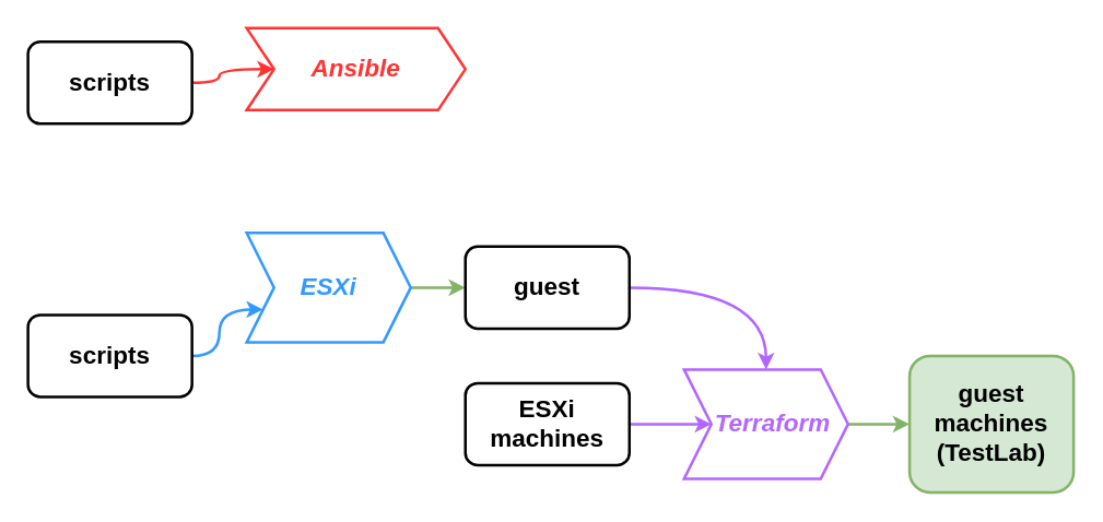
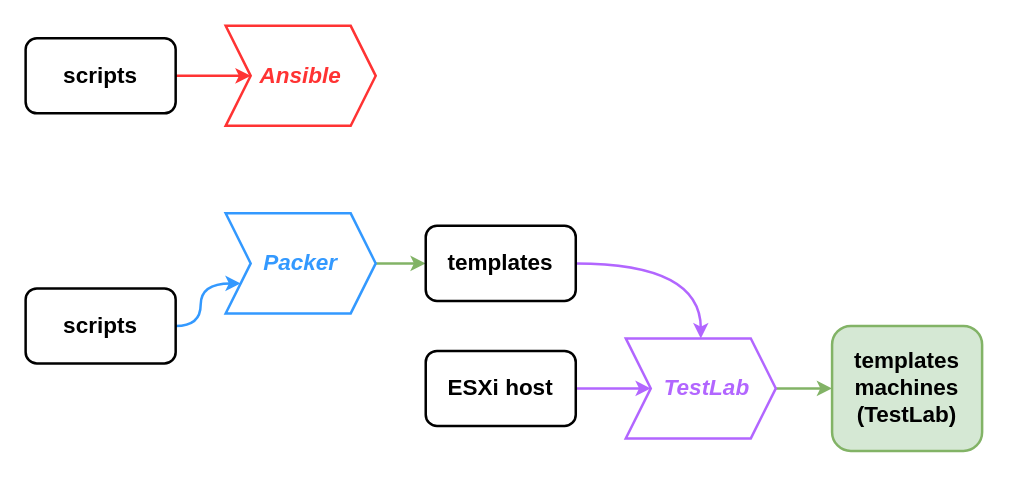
- <mxCell id="13" value="&lt;h2&gt;&lt;font color=&quot;#ff3333&quot;&gt;&lt;i&gt;Ansible&lt;/i&gt;&lt;/font&gt;&lt;/h2&gt;" style="shape=step;perimeter=stepPerimeter;whiteSpace=wrap;html=1;fixedSize=1;fontColor=#B266FF;strokeColor=#FF3333;strokeWidth=2;" parent="1" vertex="1"><mxGeometry x="180" y="20" width="160" height="60" as="geometry" /></mxCell>
+ <mxCell id="13" value="&lt;h2&gt;&lt;font color=&quot;#ff3333&quot;&gt;&lt;i&gt;Ansible&lt;/i&gt;&lt;/font&gt;&lt;/h2&gt;" style="shape=step;perimeter=stepPerimeter;whiteSpace=wrap;html=1;fixedSize=1;fontColor=#B266FF;strokeColor=#FF3333;strokeWidth=2;" parent="1" vertex="1"><mxGeometry x="180" y="20" width="120" height="80" as="geometry" /></mxCell>
- <mxCell id="5" value="&lt;h2&gt;&lt;font color=&quot;#3399ff&quot;&gt;&lt;i&gt;ESXi&lt;/i&gt;&lt;/font&gt;&lt;/h2&gt;" style="shape=step;perimeter=stepPerimeter;whiteSpace=wrap;html=1;fixedSize=1;strokeColor=#3399FF;strokeWidth=2;" parent="1" vertex="1"><mxGeometry x="180" y="170" width="120" height="80" as="geometry" /></mxCell>
+ <mxCell id="5" value="&lt;h2&gt;&lt;font color=&quot;#3399ff&quot;&gt;&lt;i&gt;Packer&lt;/i&gt;&lt;/font&gt;&lt;/h2&gt;" style="shape=step;perimeter=stepPerimeter;whiteSpace=wrap;html=1;fixedSize=1;strokeColor=#3399FF;strokeWidth=2;" parent="1" vertex="1"><mxGeometry x="180" y="170" width="120" height="80" as="geometry" /></mxCell>
- <mxCell id="7" value="&lt;h2&gt;guest&lt;/h2&gt;" style="rounded=1;whiteSpace=wrap;html=1;strokeWidth=2;" parent="1" vertex="1"><mxGeometry x="340" y="180" width="120" height="60" as="geometry" /></mxCell>
+ <mxCell id="7" value="&lt;h2&gt;templates&lt;/h2&gt;" style="rounded=1;whiteSpace=wrap;html=1;strokeWidth=2;" parent="1" vertex="1"><mxGeometry x="340" y="180" width="120" height="60" as="geometry" /></mxCell>
- <mxCell id="11" value="&lt;h2&gt;ESXi machines&lt;/h2&gt;" style="rounded=1;whiteSpace=wrap;html=1;strokeWidth=2;" parent="1" vertex="1"><mxGeometry x="340" y="280" width="120" height="60" as="geometry" /></mxCell>
+ <mxCell id="11" value="&lt;h2&gt;ESXi host&lt;/h2&gt;" style="rounded=1;whiteSpace=wrap;html=1;strokeWidth=2;" parent="1" vertex="1"><mxGeometry x="340" y="280" width="120" height="60" as="geometry" /></mxCell>
- <mxCell id="9" value="&lt;h2&gt;&lt;font color=&quot;#b266ff&quot;&gt;&lt;i&gt;&amp;nbsp; Terraform&lt;/i&gt;&lt;/font&gt;&lt;/h2&gt;" style="shape=step;perimeter=stepPerimeter;whiteSpace=wrap;html=1;fixedSize=1;strokeColor=#B266FF;strokeWidth=2;" parent="1" vertex="1"><mxGeometry x="500" y="270" width="120" height="80" as="geometry" /></mxCell>
+ <mxCell id="9" value="&lt;h2&gt;&lt;font color=&quot;#b266ff&quot;&gt;&lt;i&gt;&amp;nbsp; TestLab&lt;/i&gt;&lt;/font&gt;&lt;/h2&gt;" style="shape=step;perimeter=stepPerimeter;whiteSpace=wrap;html=1;fixedSize=1;strokeColor=#B266FF;strokeWidth=2;" parent="1" vertex="1"><mxGeometry x="500" y="270" width="120" height="80" as="geometry" /></mxCell>
- <mxCell id="12" value="&lt;h2&gt;&lt;font color=&quot;#000000&quot;&gt;guest machines (TestLab)&lt;/font&gt;&lt;/h2&gt;" style="rounded=1;whiteSpace=wrap;html=1;strokeWidth=2;fillColor=#d5e8d4;strokeColor=#82b366;" parent="1" vertex="1"><mxGeometry x="665" y="260" width="120" height="100" as="geometry" /></mxCell>
+ <mxCell id="12" value="&lt;h2&gt;&lt;font color=&quot;#000000&quot;&gt;templates machines (TestLab)&lt;/font&gt;&lt;/h2&gt;" style="rounded=1;whiteSpace=wrap;html=1;strokeWidth=2;fillColor=#d5e8d4;strokeColor=#82b366;" parent="1" vertex="1"><mxGeometry x="665" y="260" width="120" height="100" as="geometry" /></mxCell>
